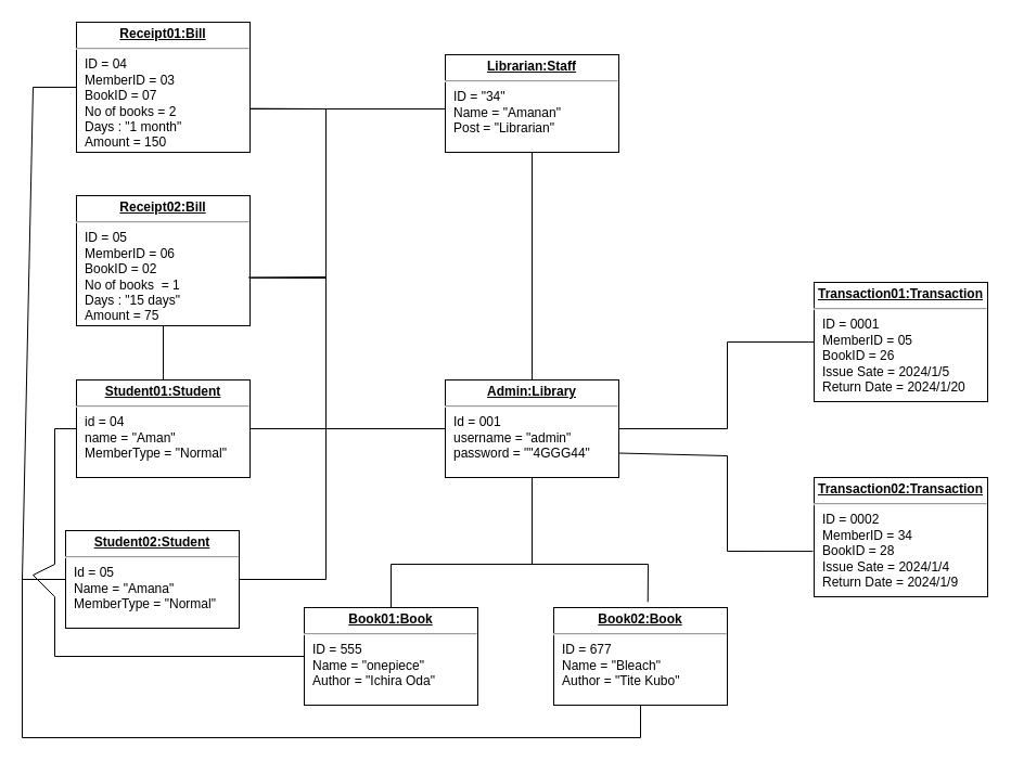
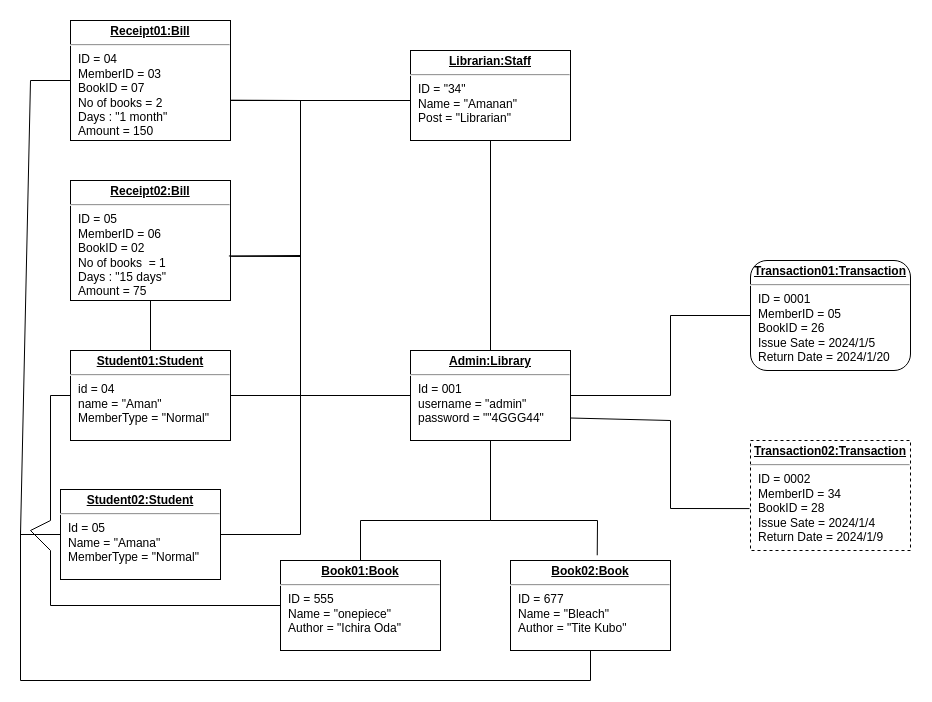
- <mxCell id="4" value="&lt;p style=&quot;margin:0px;margin-top:4px;text-align:center;text-decoration:underline;&quot;&gt;&lt;b&gt;Transaction01:Transaction&lt;/b&gt;&lt;/p&gt;&lt;hr&gt;&lt;p style=&quot;margin:0px;margin-left:8px;&quot;&gt;ID = 0001&lt;/p&gt;&lt;p style=&quot;margin:0px;margin-left:8px;&quot;&gt;MemberID = 05&lt;/p&gt;&lt;p style=&quot;margin:0px;margin-left:8px;&quot;&gt;BookID = 26&lt;br&gt;Issue Sate = 2024/1/5&lt;br&gt;Return Date = 2024/1/20&lt;/p&gt;" style="verticalAlign=top;align=left;overflow=fill;fontSize=12;fontFamily=Helvetica;html=1;whiteSpace=wrap;" parent="1" vertex="1"><mxGeometry x="750" y="260" width="160" height="110" as="geometry" /></mxCell>
+ <mxCell id="4" value="&lt;p style=&quot;margin:0px;margin-top:4px;text-align:center;text-decoration:underline;&quot;&gt;&lt;b&gt;Transaction01:Transaction&lt;/b&gt;&lt;/p&gt;&lt;hr&gt;&lt;p style=&quot;margin:0px;margin-left:8px;&quot;&gt;ID = 0001&lt;/p&gt;&lt;p style=&quot;margin:0px;margin-left:8px;&quot;&gt;MemberID = 05&lt;/p&gt;&lt;p style=&quot;margin:0px;margin-left:8px;&quot;&gt;BookID = 26&lt;br&gt;Issue Sate = 2024/1/5&lt;br&gt;Return Date = 2024/1/20&lt;/p&gt;" style="verticalAlign=top;align=left;overflow=fill;fontSize=12;fontFamily=Helvetica;html=1;whiteSpace=wrap;rounded=1;" parent="1" vertex="1"><mxGeometry x="750" y="260" width="160" height="110" as="geometry" /></mxCell>
- <mxCell id="11" value="&lt;p style=&quot;border-color: var(--border-color); text-decoration-line: underline; margin: 4px 0px 0px; text-align: center;&quot;&gt;&lt;b style=&quot;border-color: var(--border-color);&quot;&gt;Transaction02:Transaction&lt;/b&gt;&lt;/p&gt;&lt;hr style=&quot;border-color: var(--border-color);&quot;&gt;&lt;p style=&quot;border-color: var(--border-color); margin: 0px 0px 0px 8px;&quot;&gt;ID = 0002&lt;/p&gt;&lt;p style=&quot;border-color: var(--border-color); margin: 0px 0px 0px 8px;&quot;&gt;MemberID = 34&lt;/p&gt;&lt;p style=&quot;border-color: var(--border-color); margin: 0px 0px 0px 8px;&quot;&gt;BookID = 28&lt;br style=&quot;border-color: var(--border-color);&quot;&gt;Issue Sate = 2024/1/4&lt;br style=&quot;border-color: var(--border-color);&quot;&gt;Return Date = 2024/1/9&lt;/p&gt;" style="verticalAlign=top;align=left;overflow=fill;fontSize=12;fontFamily=Helvetica;html=1;whiteSpace=wrap;" parent="1" vertex="1"><mxGeometry x="750" y="440" width="160" height="110" as="geometry" /></mxCell>
+ <mxCell id="11" value="&lt;p style=&quot;border-color: var(--border-color); text-decoration-line: underline; margin: 4px 0px 0px; text-align: center;&quot;&gt;&lt;b style=&quot;border-color: var(--border-color);&quot;&gt;Transaction02:Transaction&lt;/b&gt;&lt;/p&gt;&lt;hr style=&quot;border-color: var(--border-color);&quot;&gt;&lt;p style=&quot;border-color: var(--border-color); margin: 0px 0px 0px 8px;&quot;&gt;ID = 0002&lt;/p&gt;&lt;p style=&quot;border-color: var(--border-color); margin: 0px 0px 0px 8px;&quot;&gt;MemberID = 34&lt;/p&gt;&lt;p style=&quot;border-color: var(--border-color); margin: 0px 0px 0px 8px;&quot;&gt;BookID = 28&lt;br style=&quot;border-color: var(--border-color);&quot;&gt;Issue Sate = 2024/1/4&lt;br style=&quot;border-color: var(--border-color);&quot;&gt;Return Date = 2024/1/9&lt;/p&gt;" style="verticalAlign=top;align=left;overflow=fill;fontSize=12;fontFamily=Helvetica;html=1;whiteSpace=wrap;dashed=1;" parent="1" vertex="1"><mxGeometry x="750" y="440" width="160" height="110" as="geometry" /></mxCell>
